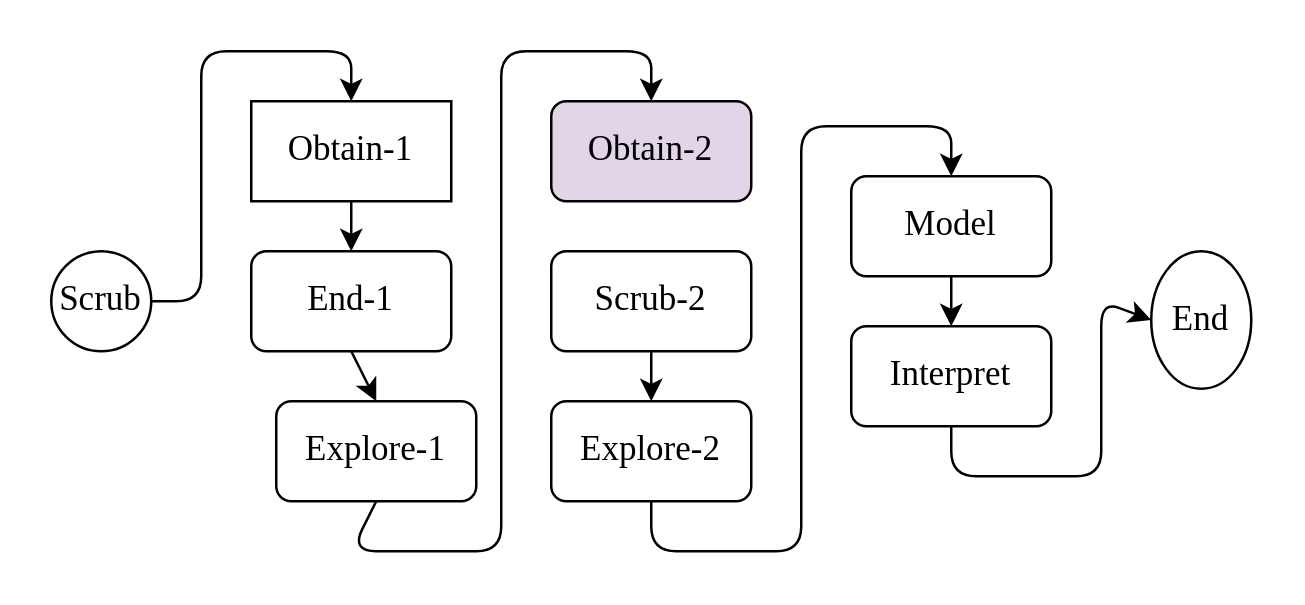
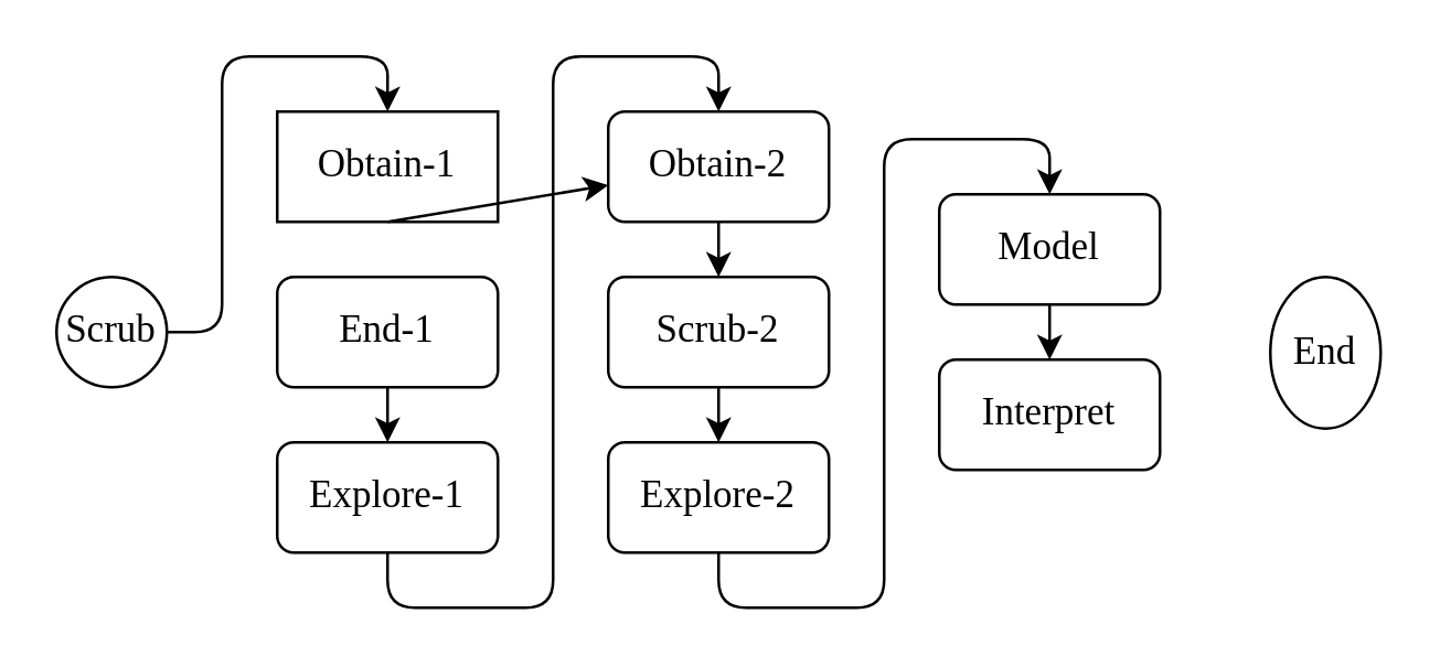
- <mxCell id="5" value="Obtain-2" style="rounded=1;whiteSpace=wrap;html=1;fontFamily=Times New Roman;fontSize=14;fillColor=#e1d5e7;" parent="1" vertex="1"><mxGeometry x="220" y="40" width="80" height="40" as="geometry" /></mxCell>
+ <mxCell id="5" value="Obtain-2" style="rounded=1;whiteSpace=wrap;html=1;fontFamily=Times New Roman;fontSize=14;" parent="1" vertex="1"><mxGeometry x="220" y="40" width="80" height="40" as="geometry" /></mxCell>
- <mxCell id="10" value="" style="endArrow=classic;html=1;rounded=0;exitX=0.5;exitY=1;exitDx=0;exitDy=0;entryX=0.5;entryY=0;entryDx=0;entryDy=0;fontFamily=Times New Roman;fontSize=14;" parent="1" source="2" target="3" edge="1"><mxGeometry width="50" height="50" relative="1" as="geometry"><mxPoint x="300" y="160" as="sourcePoint" /><mxPoint x="350" y="110" as="targetPoint" /></mxGeometry></mxCell>
+ <mxCell id="10" value="" style="endArrow=classic;html=1;rounded=0;exitX=0.5;exitY=1;exitDx=0;exitDy=0;fontFamily=Times New Roman;fontSize=14;" parent="1" source="2" target="5" edge="1"><mxGeometry width="50" height="50" relative="1" as="geometry"><mxPoint x="300" y="160" as="sourcePoint" /><mxPoint x="350" y="110" as="targetPoint" /></mxGeometry></mxCell>
+ <mxCell id="13" value="" style="endArrow=classic;html=1;rounded=0;exitX=0.5;exitY=1;exitDx=0;exitDy=0;fontFamily=Times New Roman;fontSize=14;" parent="1" source="5" target="6" edge="1"><mxGeometry width="50" height="50" relative="1" as="geometry"><mxPoint x="260" y="160" as="sourcePoint" /><mxPoint x="310" y="110" as="targetPoint" /></mxGeometry></mxCell>
- <mxCell id="4" value="Explore-1" style="rounded=1;whiteSpace=wrap;html=1;fontFamily=Times New Roman;fontSize=14;" parent="1" vertex="1"><mxGeometry x="110" y="160" width="80" height="40" as="geometry" /></mxCell>
+ <mxCell id="4" value="Explore-1" style="rounded=1;whiteSpace=wrap;html=1;fontFamily=Times New Roman;fontSize=14;" parent="1" vertex="1"><mxGeometry x="100" y="160" width="80" height="40" as="geometry" /></mxCell>
- <mxCell id="20" value="" style="endArrow=classic;html=1;rounded=1;exitX=0.5;exitY=1;exitDx=0;exitDy=0;entryX=0;entryY=0.5;entryDx=0;entryDy=0;fontFamily=Times New Roman;fontSize=14;" parent="1" source="9" target="18" edge="1"><mxGeometry width="50" height="50" relative="1" as="geometry"><mxPoint x="220" y="90" as="sourcePoint" /><mxPoint x="270" y="40" as="targetPoint" /><Array as="points"><mxPoint x="380" y="190" /><mxPoint x="440" y="190" /><mxPoint x="440" y="120" /></Array></mxGeometry></mxCell>
